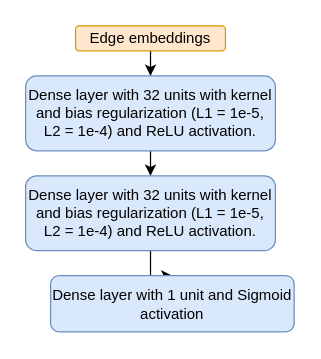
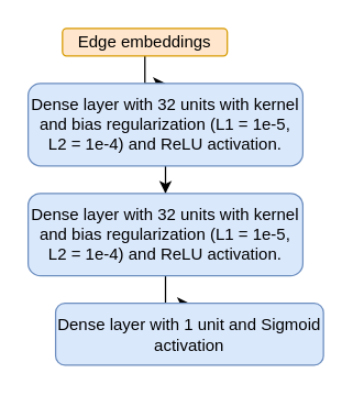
- <mxCell id="3" value="Edge embeddings" style="rounded=1;whiteSpace=wrap;html=1;fillColor=#ffe6cc;strokeColor=#d79b00;" vertex="1" parent="1"><mxGeometry x="60" y="20" width="120" height="20" as="geometry" /></mxCell>
+ <mxCell id="3" value="Edge embeddings" style="rounded=1;whiteSpace=wrap;html=1;fillColor=#ffe6cc;strokeColor=#d79b00;" vertex="1" parent="1"><mxGeometry x="45" y="20" width="120" height="20" as="geometry" /></mxCell>
